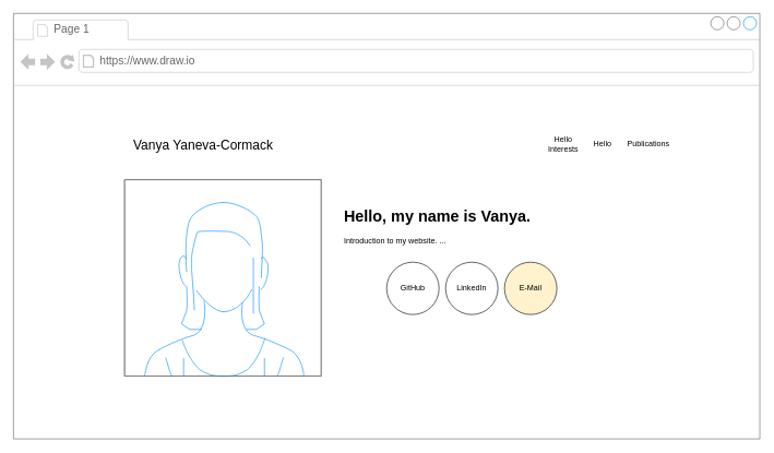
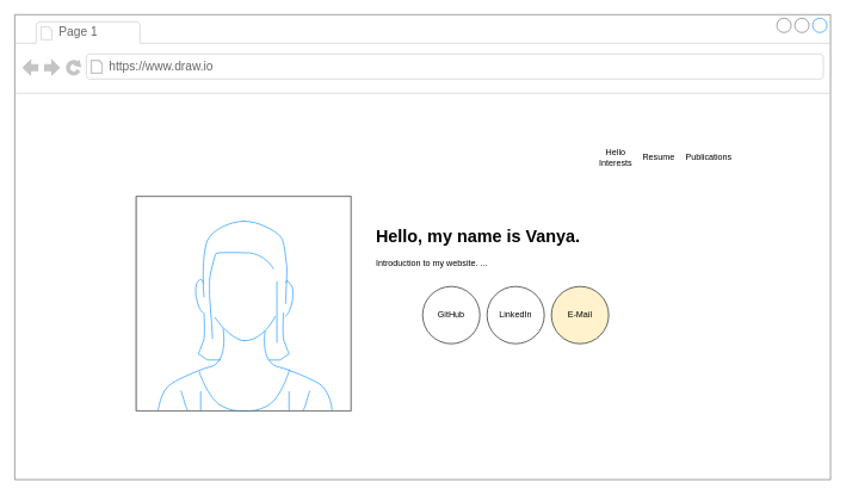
- <mxCell id="6" value="&lt;font style=&quot;font-size: 20px&quot;&gt;Vanya Yaneva-Cormack&lt;/font&gt;" style="text;html=1;strokeColor=none;fillColor=none;align=center;verticalAlign=middle;whiteSpace=wrap;rounded=0;" vertex="1" parent="2"><mxGeometry x="170" y="190" width="240" height="20" as="geometry" /></mxCell>
- <mxCell id="7" value="Hello" style="text;html=1;strokeColor=none;fillColor=none;align=center;verticalAlign=middle;whiteSpace=wrap;rounded=0;" vertex="1" parent="2"><mxGeometry x="880" y="195" width="40" height="10" as="geometry" /></mxCell>
+ <mxCell id="7" value="Resume" style="text;html=1;strokeColor=none;fillColor=none;align=center;verticalAlign=middle;whiteSpace=wrap;rounded=0;" vertex="1" parent="2"><mxGeometry x="880" y="195" width="40" height="10" as="geometry" /></mxCell>
